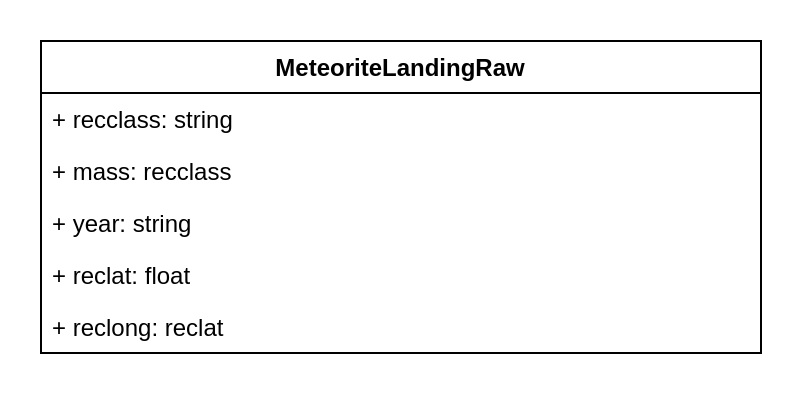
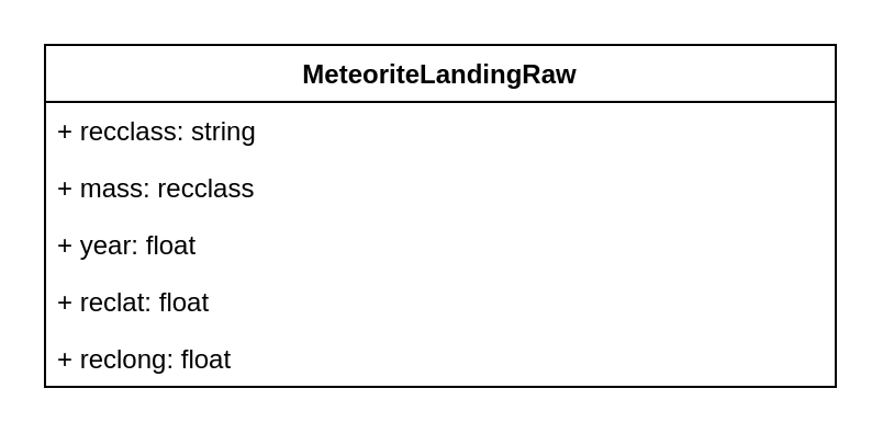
- <mxCell id="5" value="+ year: string" style="text;strokeColor=none;fillColor=none;align=left;verticalAlign=top;spacingLeft=4;spacingRight=4;overflow=hidden;rotatable=0;points=[[0,0.5],[1,0.5]];portConstraint=eastwest;whiteSpace=wrap;html=1;" vertex="1" parent="2"><mxGeometry y="78" width="360" height="26" as="geometry" /></mxCell>
+ <mxCell id="5" value="+ year: float" style="text;strokeColor=none;fillColor=none;align=left;verticalAlign=top;spacingLeft=4;spacingRight=4;overflow=hidden;rotatable=0;points=[[0,0.5],[1,0.5]];portConstraint=eastwest;whiteSpace=wrap;html=1;" vertex="1" parent="2"><mxGeometry y="78" width="360" height="26" as="geometry" /></mxCell>
- <mxCell id="7" value="+ reclong: reclat" style="text;strokeColor=none;fillColor=none;align=left;verticalAlign=top;spacingLeft=4;spacingRight=4;overflow=hidden;rotatable=0;points=[[0,0.5],[1,0.5]];portConstraint=eastwest;whiteSpace=wrap;html=1;" vertex="1" parent="2"><mxGeometry y="130" width="360" height="26" as="geometry" /></mxCell>
+ <mxCell id="7" value="+ reclong: float" style="text;strokeColor=none;fillColor=none;align=left;verticalAlign=top;spacingLeft=4;spacingRight=4;overflow=hidden;rotatable=0;points=[[0,0.5],[1,0.5]];portConstraint=eastwest;whiteSpace=wrap;html=1;" vertex="1" parent="2"><mxGeometry y="130" width="360" height="26" as="geometry" /></mxCell>
